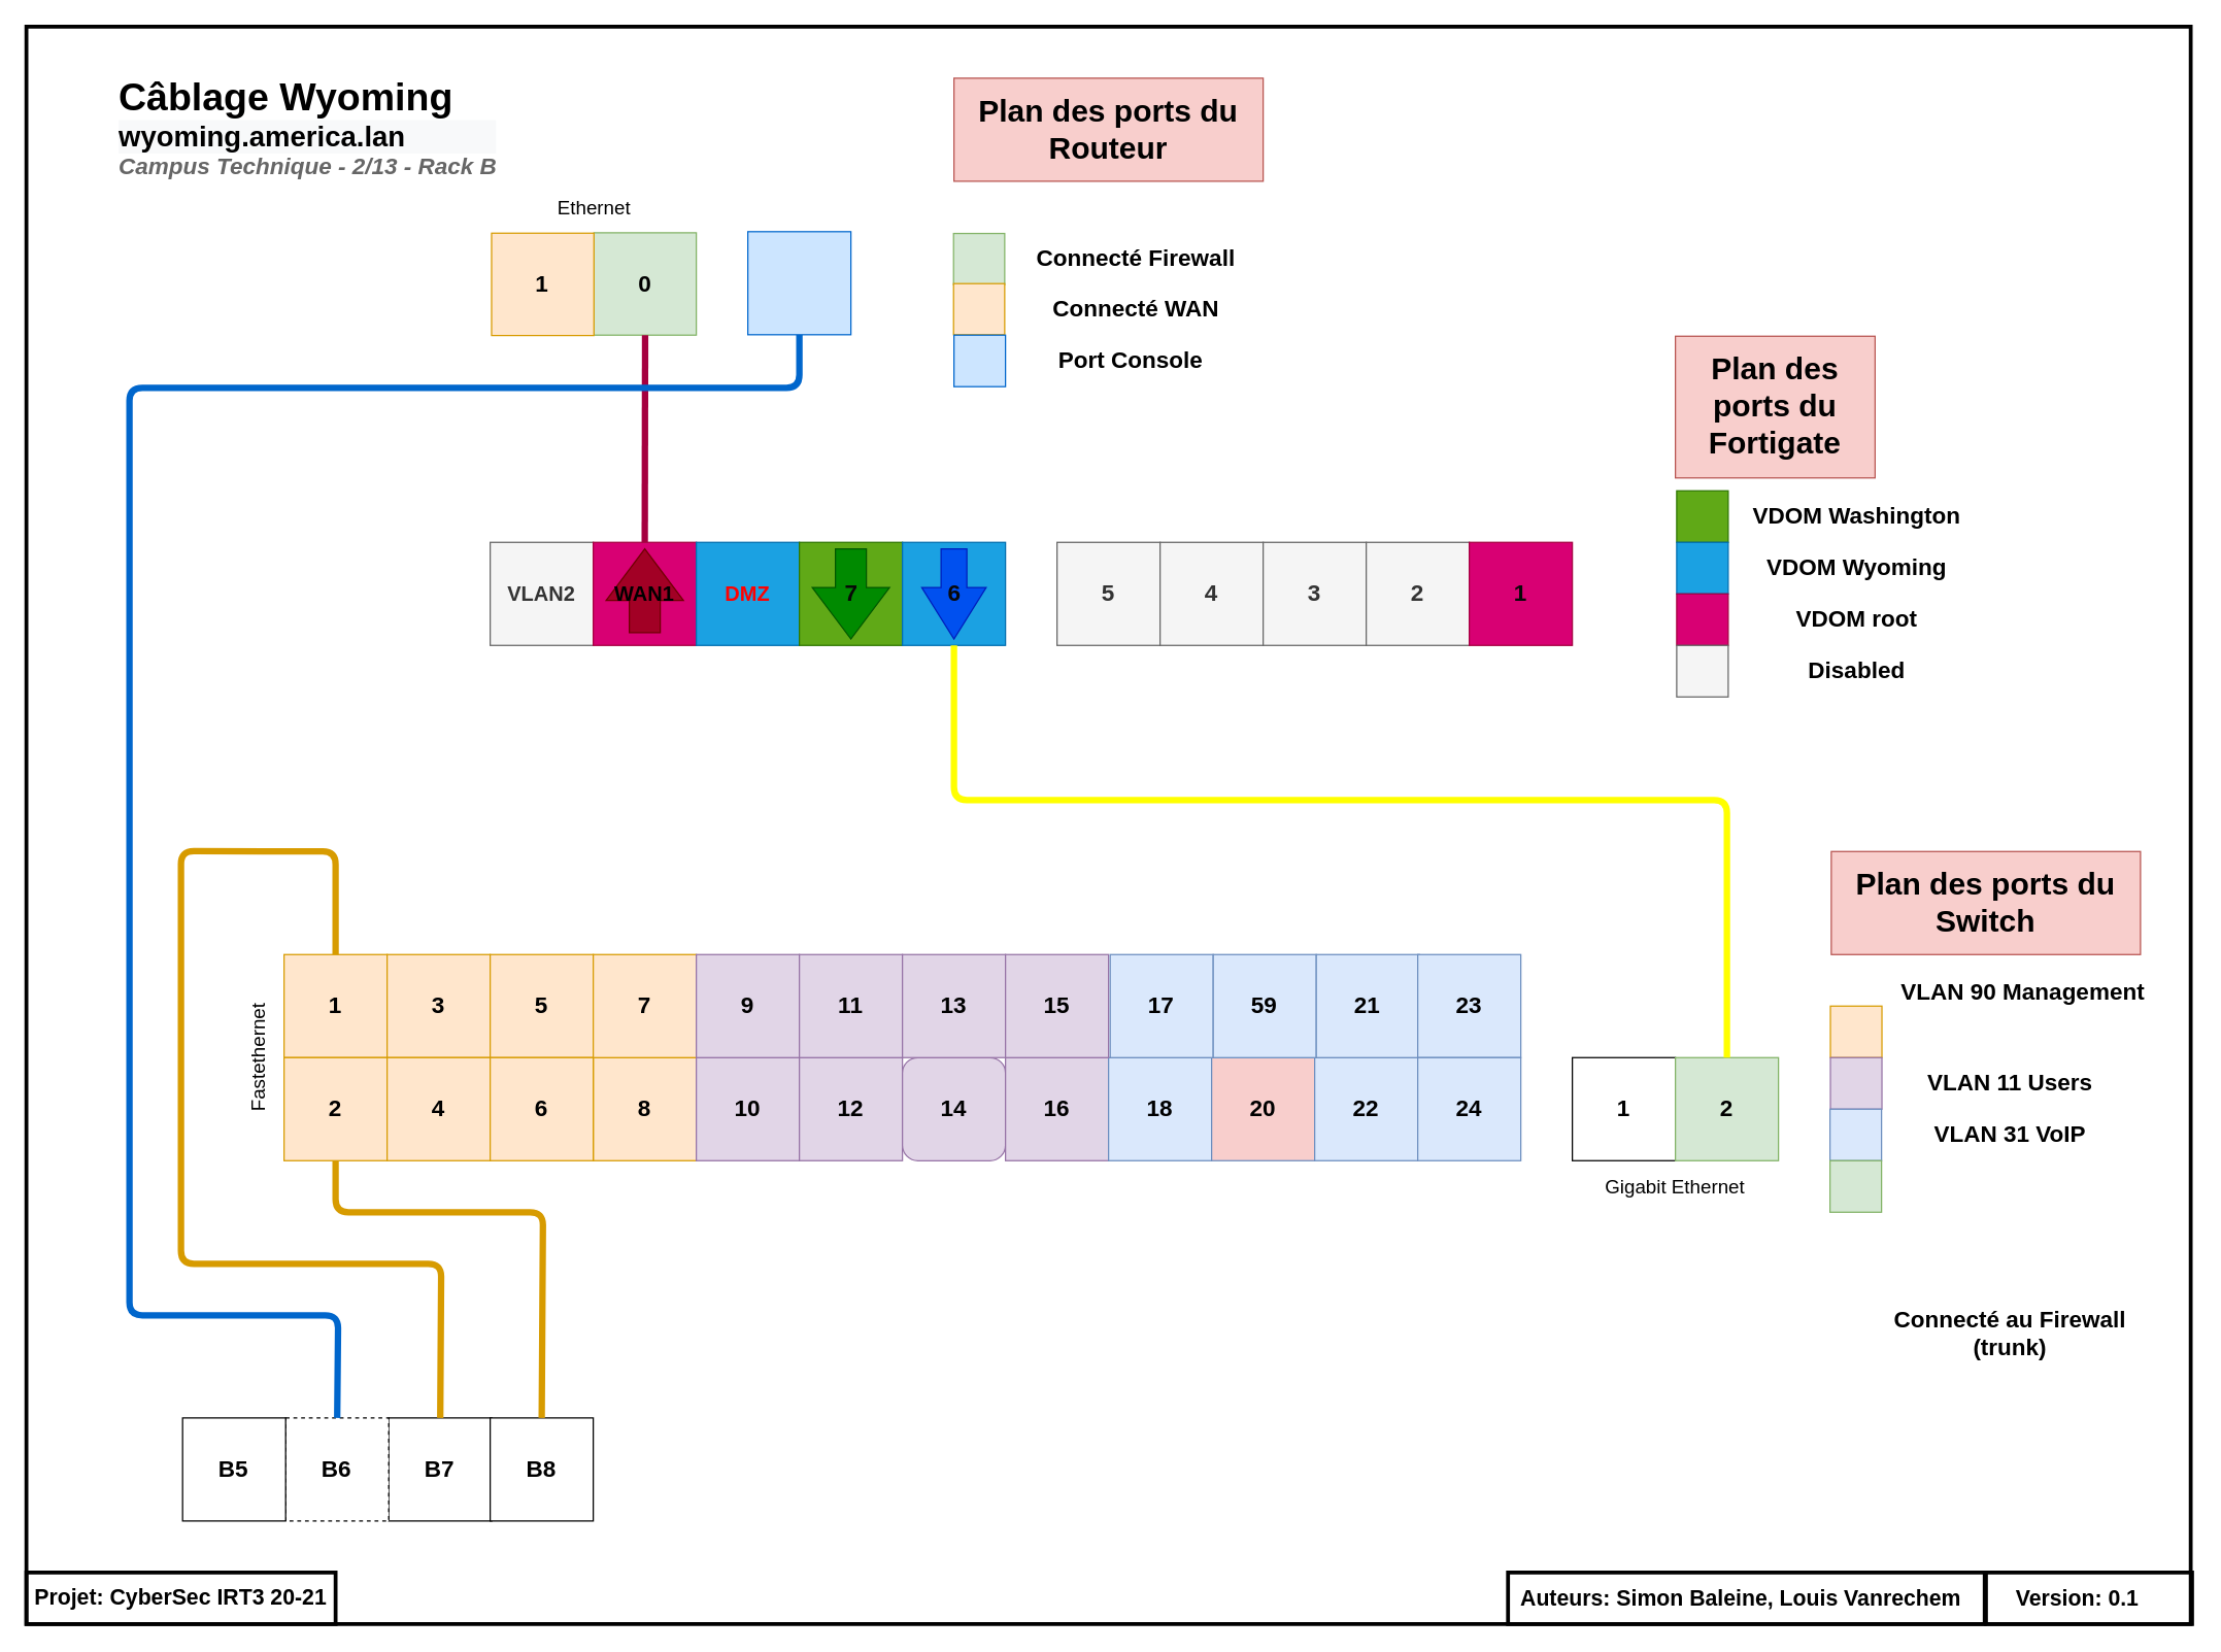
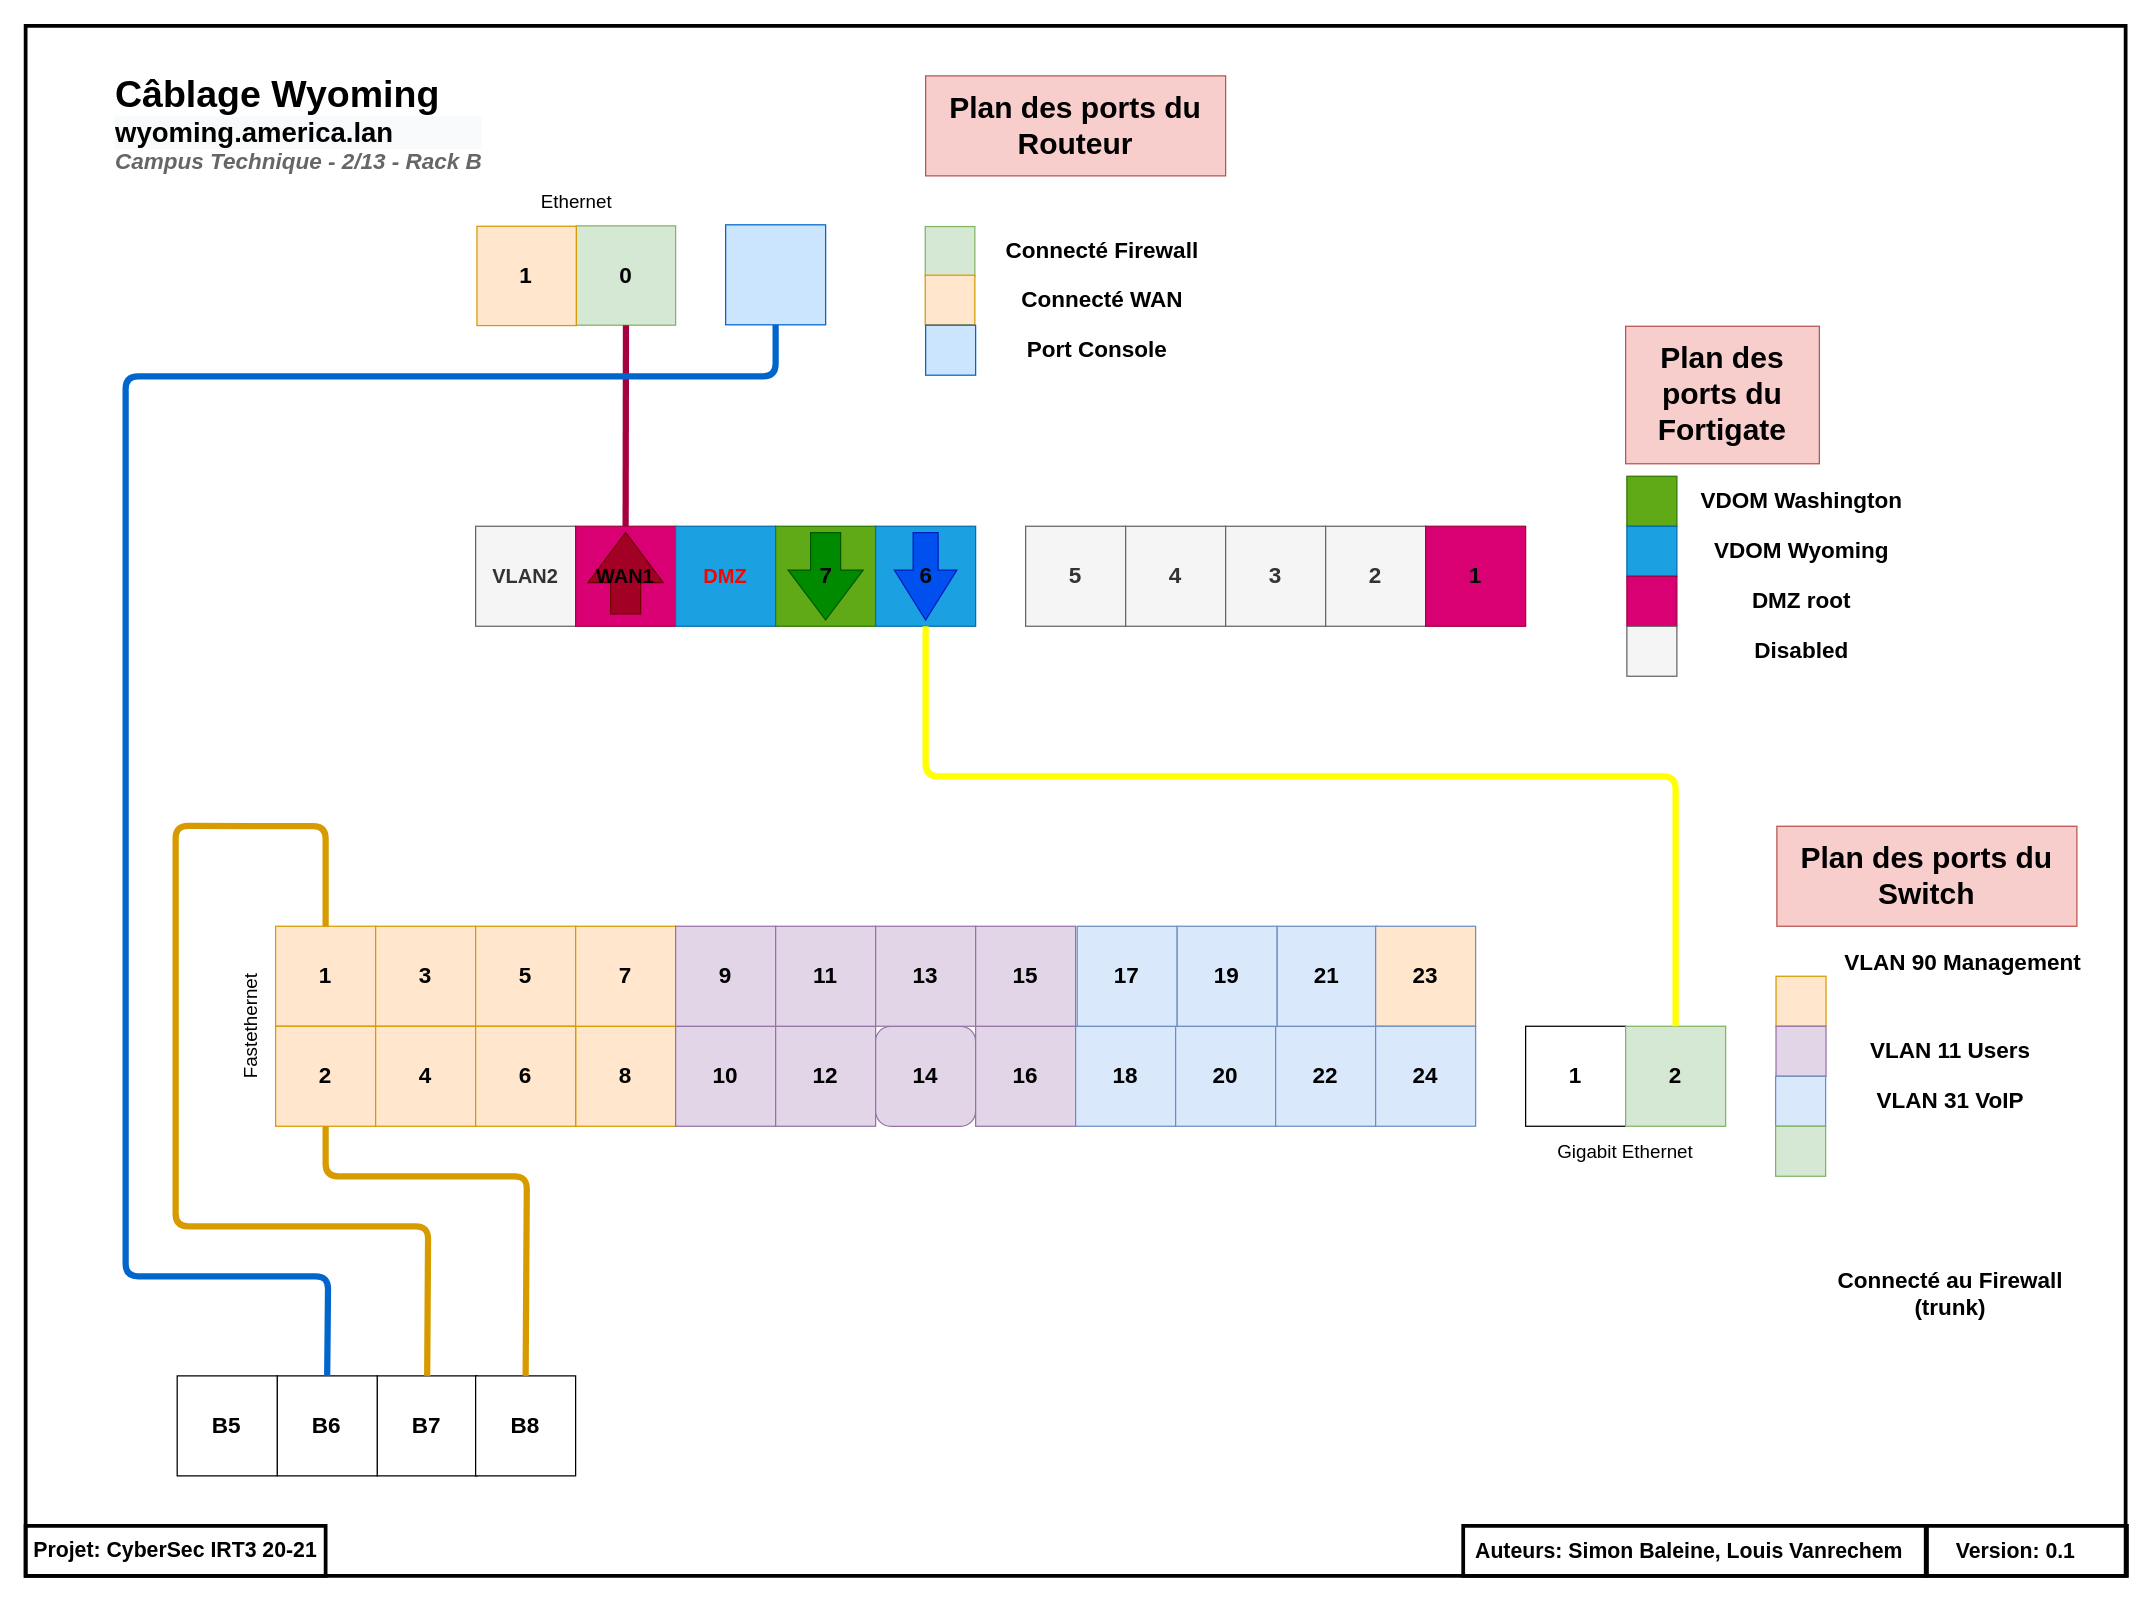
- <mxCell id="27" value="&lt;b&gt;&lt;font style=&quot;font-size: 18px&quot;&gt;VDOM root&lt;/font&gt;&lt;/b&gt;" style="text;html=1;strokeColor=none;fillColor=none;align=center;verticalAlign=middle;whiteSpace=wrap;rounded=0;" vertex="1" parent="1"><mxGeometry x="1341" y="460.31" width="200" height="40" as="geometry" /></mxCell>
+ <mxCell id="27" value="&lt;b&gt;&lt;font style=&quot;font-size: 18px&quot;&gt;DMZ root&lt;/font&gt;&lt;/b&gt;" style="text;html=1;strokeColor=none;fillColor=none;align=center;verticalAlign=middle;whiteSpace=wrap;rounded=0;" vertex="1" parent="1"><mxGeometry x="1341" y="460.31" width="200" height="40" as="geometry" /></mxCell>
- <mxCell id="65" value="&lt;b&gt;&lt;font style=&quot;font-size: 18px&quot;&gt;59&lt;/font&gt;&lt;/b&gt;" style="whiteSpace=wrap;html=1;aspect=fixed;fillColor=#dae8fc;strokeColor=#6c8ebf;" vertex="1" parent="1"><mxGeometry x="941.25" y="740.31" width="80" height="80" as="geometry" /></mxCell>
+ <mxCell id="65" value="&lt;b&gt;&lt;font style=&quot;font-size: 18px&quot;&gt;19&lt;/font&gt;&lt;/b&gt;" style="whiteSpace=wrap;html=1;aspect=fixed;fillColor=#dae8fc;strokeColor=#6c8ebf;" vertex="1" parent="1"><mxGeometry x="941.25" y="740.31" width="80" height="80" as="geometry" /></mxCell>
- <mxCell id="67" value="&lt;b&gt;&lt;font style=&quot;font-size: 18px&quot;&gt;23&lt;/font&gt;&lt;/b&gt;" style="whiteSpace=wrap;html=1;aspect=fixed;fillColor=#dae8fc;strokeColor=#6c8ebf;" vertex="1" parent="1"><mxGeometry x="1100" y="740.31" width="80" height="80" as="geometry" /></mxCell>
+ <mxCell id="67" value="&lt;b&gt;&lt;font style=&quot;font-size: 18px&quot;&gt;23&lt;/font&gt;&lt;/b&gt;" style="whiteSpace=wrap;html=1;aspect=fixed;fillColor=#ffe6cc;strokeColor=#6c8ebf;" vertex="1" parent="1"><mxGeometry x="1100" y="740.31" width="80" height="80" as="geometry" /></mxCell>
- <mxCell id="47" value="&lt;b&gt;&lt;font style=&quot;font-size: 18px&quot;&gt;20&lt;/font&gt;&lt;/b&gt;" style="whiteSpace=wrap;html=1;aspect=fixed;fillColor=#f8cecc;strokeColor=#6c8ebf;" vertex="1" parent="40"><mxGeometry x="490" y="30" width="80" height="80" as="geometry" /></mxCell>
+ <mxCell id="47" value="&lt;b&gt;&lt;font style=&quot;font-size: 18px&quot;&gt;20&lt;/font&gt;&lt;/b&gt;" style="whiteSpace=wrap;html=1;aspect=fixed;fillColor=#dae8fc;strokeColor=#6c8ebf;" vertex="1" parent="40"><mxGeometry x="490" y="30" width="80" height="80" as="geometry" /></mxCell>
- <mxCell id="78" value="&lt;b&gt;&lt;font style=&quot;font-size: 18px&quot;&gt;B6&lt;/font&gt;&lt;/b&gt;" style="whiteSpace=wrap;html=1;aspect=fixed;dashed=1;" vertex="1" parent="1"><mxGeometry x="221.25" y="1100" width="80" height="80" as="geometry" /></mxCell>
+ <mxCell id="78" value="&lt;b&gt;&lt;font style=&quot;font-size: 18px&quot;&gt;B6&lt;/font&gt;&lt;/b&gt;" style="whiteSpace=wrap;html=1;aspect=fixed;" vertex="1" parent="1"><mxGeometry x="221.25" y="1100" width="80" height="80" as="geometry" /></mxCell>
